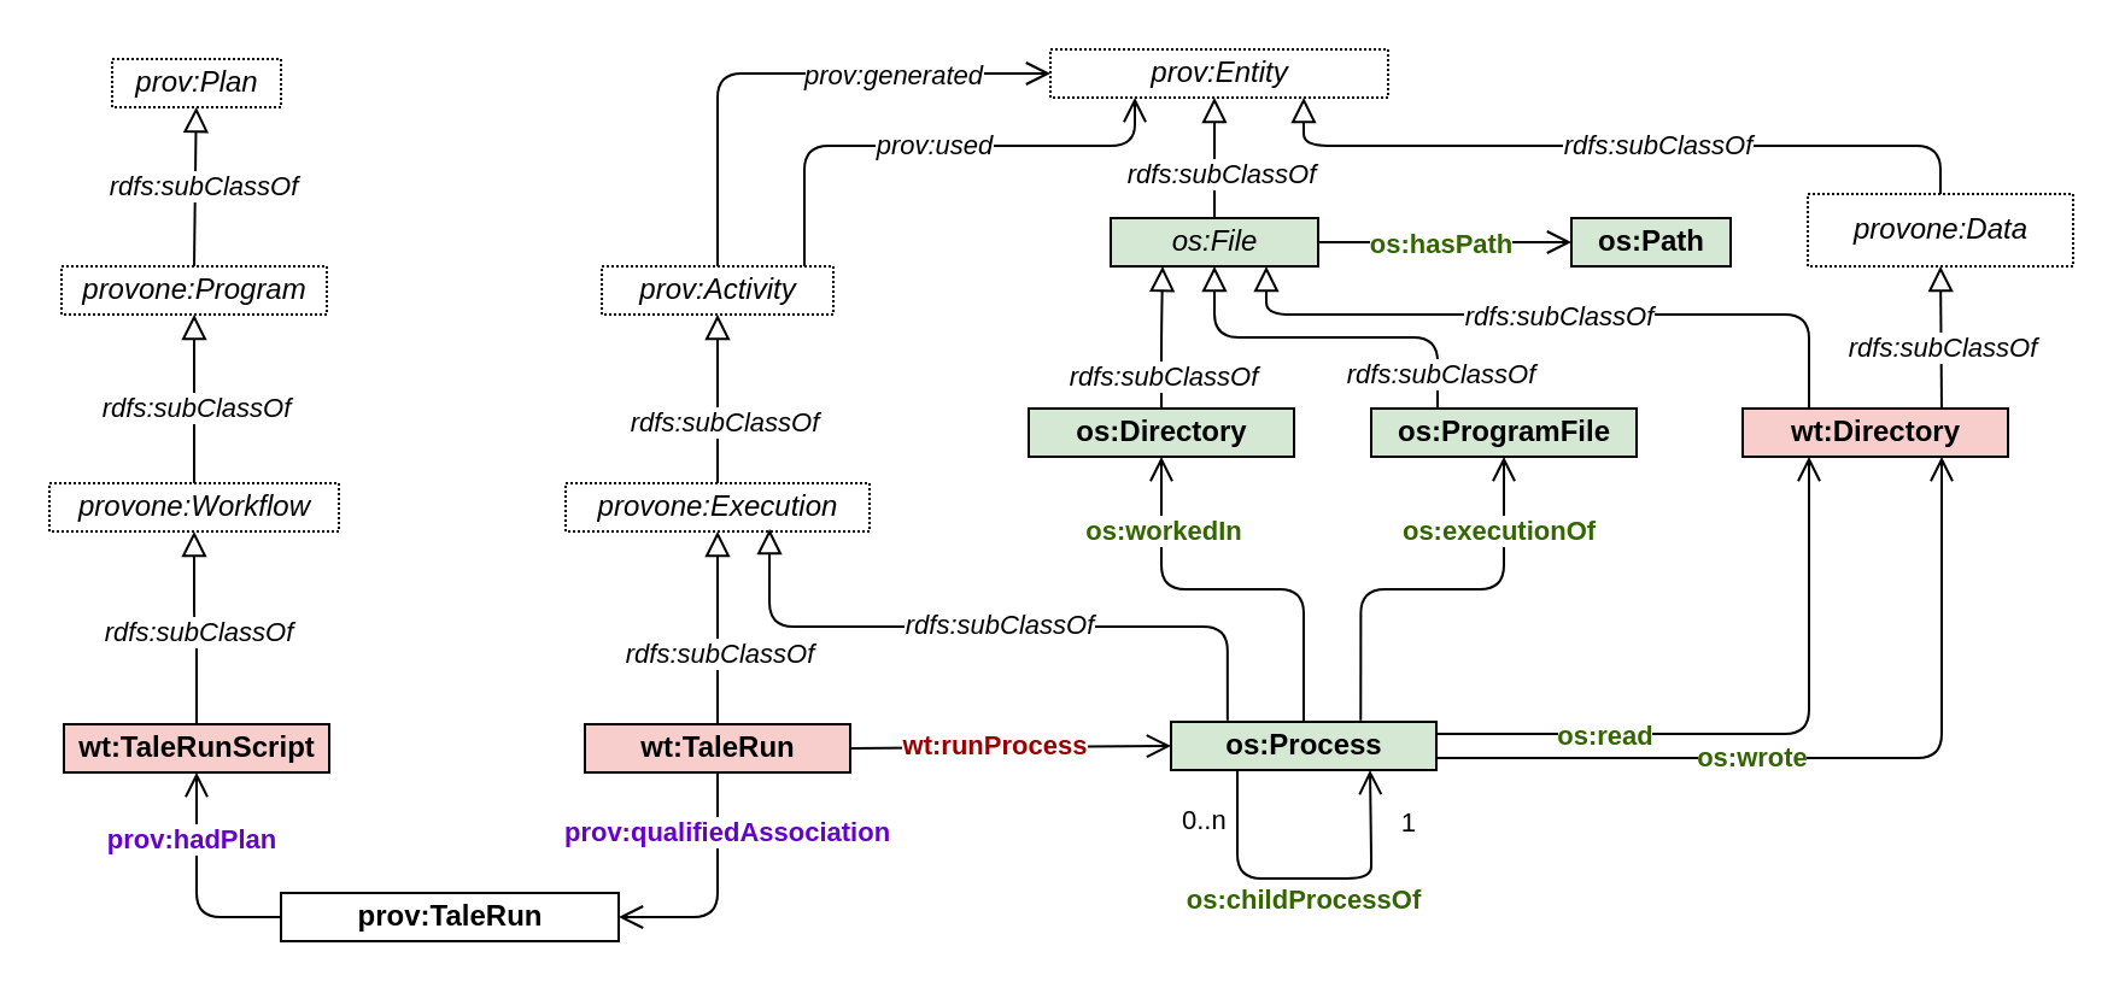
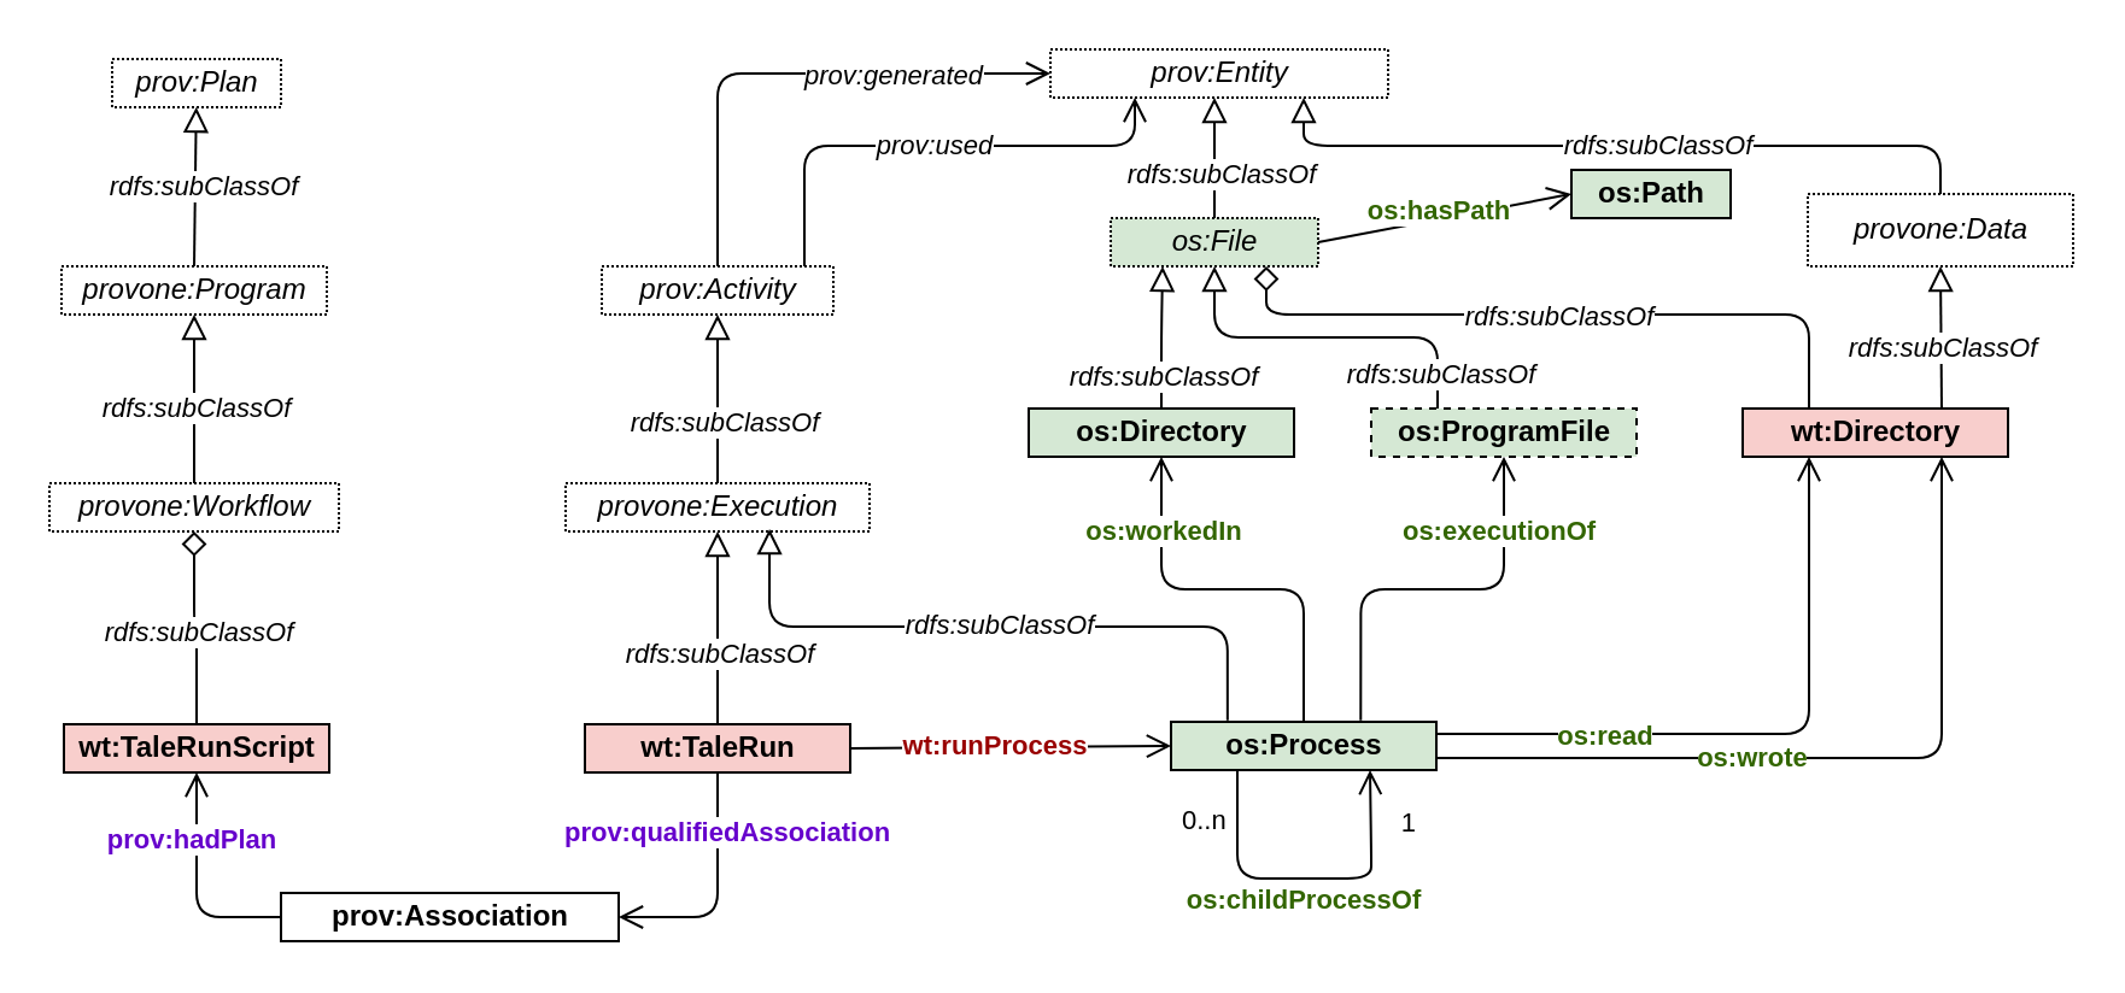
- <mxCell id="24" value="&lt;i&gt;os:File&lt;/i&gt;" style="html=1;fillColor=#d5e8d4;dashed=0;dashPattern=1 1;" vertex="1" parent="1"><mxGeometry x="460" y="90" width="86" height="20" as="geometry" /></mxCell>
+ <mxCell id="24" value="&lt;i&gt;os:File&lt;/i&gt;" style="html=1;fillColor=#d5e8d4;dashed=1;dashPattern=1 1;" vertex="1" parent="1"><mxGeometry x="460" y="90" width="86" height="20" as="geometry" /></mxCell>
- <mxCell id="63" value="&lt;b&gt;os:Path&lt;/b&gt;" style="html=1;fillColor=#d5e8d4;" vertex="1" parent="1"><mxGeometry x="651" y="90" width="66" height="20" as="geometry" /></mxCell>
+ <mxCell id="63" value="&lt;b&gt;os:Path&lt;/b&gt;" style="html=1;fillColor=#d5e8d4;" vertex="1" parent="1"><mxGeometry x="651" y="70" width="66" height="20" as="geometry" /></mxCell>
- <mxCell id="30" value="" style="endArrow=block;endSize=8;endFill=0;html=1;entryX=0.75;entryY=1;entryDx=0;entryDy=0;exitX=0.25;exitY=0;exitDx=0;exitDy=0;startSize=8;edgeStyle=orthogonalEdgeStyle;" edge="1" parent="1" source="29" target="24"><mxGeometry width="160" relative="1" as="geometry"><mxPoint x="723" y="170" as="sourcePoint" /><mxPoint x="558" y="120" as="targetPoint" /><Array as="points"><mxPoint x="749" y="130" /><mxPoint x="525" y="130" /></Array></mxGeometry></mxCell>
+ <mxCell id="30" value="" style="endArrow=diamond;endSize=8;endFill=0;html=1;entryX=0.75;entryY=1;entryDx=0;entryDy=0;exitX=0.25;exitY=0;exitDx=0;exitDy=0;startSize=8;edgeStyle=orthogonalEdgeStyle;" edge="1" parent="1" source="29" target="24"><mxGeometry width="160" relative="1" as="geometry"><mxPoint x="723" y="170" as="sourcePoint" /><mxPoint x="558" y="120" as="targetPoint" /><Array as="points"><mxPoint x="749" y="130" /><mxPoint x="525" y="130" /></Array></mxGeometry></mxCell>
- <mxCell id="21" value="&lt;b&gt;os:ProgramFile&lt;/b&gt;" style="html=1;fillColor=#d5e8d4;" vertex="1" parent="1"><mxGeometry x="568" y="169" width="110" height="20" as="geometry" /></mxCell>
+ <mxCell id="21" value="&lt;b&gt;os:ProgramFile&lt;/b&gt;" style="html=1;fillColor=#d5e8d4;dashed=1;" vertex="1" parent="1"><mxGeometry x="568" y="169" width="110" height="20" as="geometry" /></mxCell>
- <mxCell id="53" value="" style="endArrow=block;endSize=8;endFill=0;html=1;startSize=8;edgeStyle=orthogonalEdgeStyle;exitX=0.5;exitY=0;exitDx=0;exitDy=0;" edge="1" parent="1" source="51" target="52"><mxGeometry width="160" relative="1" as="geometry"><mxPoint x="91" y="295" as="sourcePoint" /><mxPoint x="91" y="238" as="targetPoint" /></mxGeometry></mxCell>
+ <mxCell id="53" value="" style="endArrow=diamond;endSize=8;endFill=0;html=1;startSize=8;edgeStyle=orthogonalEdgeStyle;exitX=0.5;exitY=0;exitDx=0;exitDy=0;" edge="1" parent="1" source="51" target="52"><mxGeometry width="160" relative="1" as="geometry"><mxPoint x="91" y="295" as="sourcePoint" /><mxPoint x="91" y="238" as="targetPoint" /></mxGeometry></mxCell>
- <mxCell id="58" value="&lt;b&gt;prov:TaleRun&lt;/b&gt;" style="html=1;" vertex="1" parent="1"><mxGeometry x="116" y="370" width="140" height="20" as="geometry" /></mxCell>
+ <mxCell id="58" value="&lt;b&gt;prov:Association&lt;/b&gt;" style="html=1;" vertex="1" parent="1"><mxGeometry x="116" y="370" width="140" height="20" as="geometry" /></mxCell>
